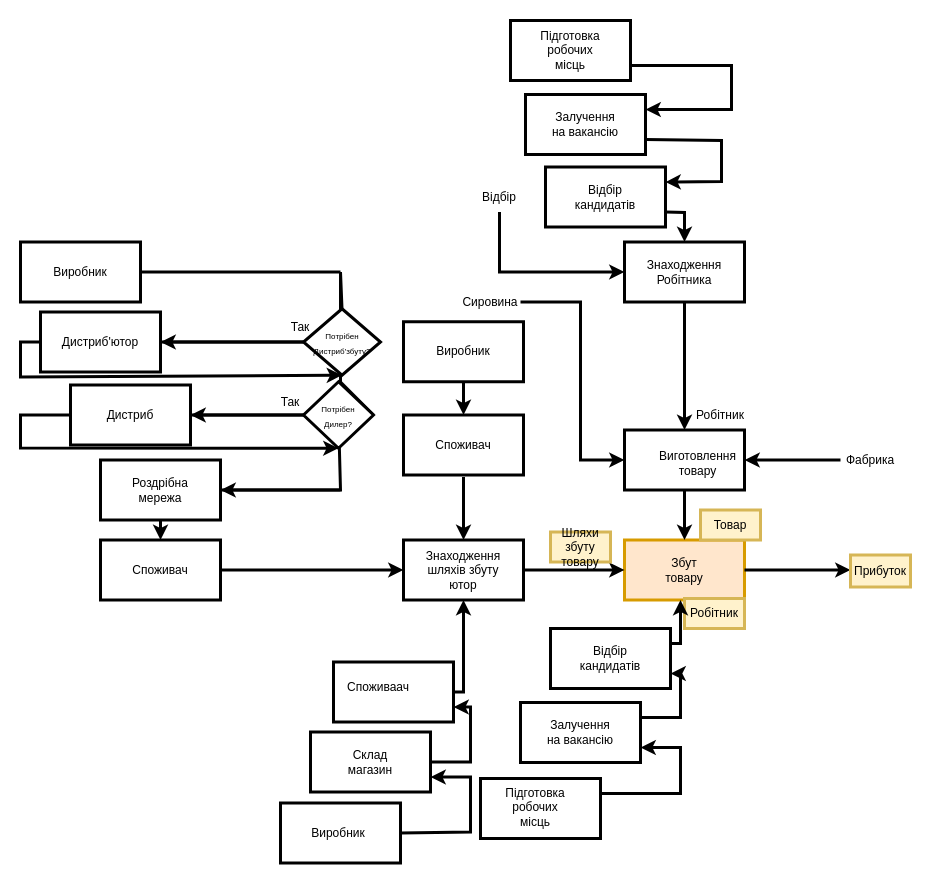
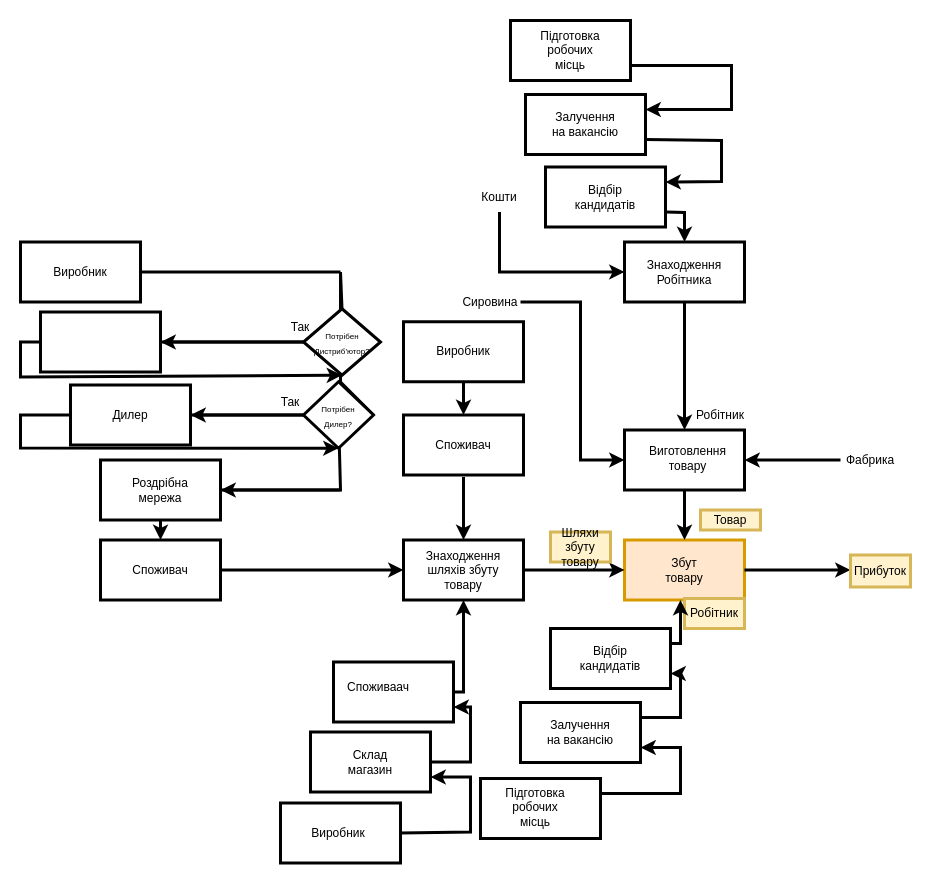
- <mxCell id="69" value="Відбір" style="text;html=1;strokeColor=none;fillColor=none;align=center;verticalAlign=middle;whiteSpace=wrap;rounded=0;strokeWidth=3;" vertex="1" parent="1"><mxGeometry x="469" y="181.5" width="60" height="30" as="geometry" /></mxCell>
+ <mxCell id="69" value="Кошти" style="text;html=1;strokeColor=none;fillColor=none;align=center;verticalAlign=middle;whiteSpace=wrap;rounded=0;strokeWidth=3;" vertex="1" parent="1"><mxGeometry x="469" y="181.5" width="60" height="30" as="geometry" /></mxCell>
- <mxCell id="29" value="Дистриб'ютор" style="text;html=1;strokeColor=none;fillColor=none;align=center;verticalAlign=middle;whiteSpace=wrap;rounded=0;strokeWidth=3;" vertex="1" parent="1"><mxGeometry x="70" y="326.5" width="60" height="30" as="geometry" /></mxCell>
- <mxCell id="42" value="&lt;font style=&quot;font-size: 8px;&quot;&gt;Потрібен Дистриб'збуту?&lt;/font&gt;" style="text;html=1;strokeColor=none;fillColor=none;align=center;verticalAlign=middle;whiteSpace=wrap;rounded=0;strokeWidth=3;" vertex="1" parent="1"><mxGeometry x="311.5" y="326.5" width="60" height="30" as="geometry" /></mxCell>
+ <mxCell id="42" value="&lt;font style=&quot;font-size: 8px;&quot;&gt;Потрібен Дистриб'ютор?&lt;/font&gt;" style="text;html=1;strokeColor=none;fillColor=none;align=center;verticalAlign=middle;whiteSpace=wrap;rounded=0;strokeWidth=3;" vertex="1" parent="1"><mxGeometry x="311.5" y="326.5" width="60" height="30" as="geometry" /></mxCell>
- <mxCell id="31" value="Дистриб" style="text;html=1;strokeColor=none;fillColor=none;align=center;verticalAlign=middle;whiteSpace=wrap;rounded=0;strokeWidth=3;" vertex="1" parent="1"><mxGeometry x="100" y="399.5" width="60" height="30" as="geometry" /></mxCell>
+ <mxCell id="31" value="Дилер" style="text;html=1;strokeColor=none;fillColor=none;align=center;verticalAlign=middle;whiteSpace=wrap;rounded=0;strokeWidth=3;" vertex="1" parent="1"><mxGeometry x="100" y="399.5" width="60" height="30" as="geometry" /></mxCell>
- <mxCell id="13" value="Виготовлення товару" style="text;html=1;strokeColor=none;fillColor=none;align=center;verticalAlign=middle;whiteSpace=wrap;rounded=0;strokeWidth=3;" vertex="1" parent="1"><mxGeometry x="665" y="449.5" width="65" height="27" as="geometry" /></mxCell>
+ <mxCell id="13" value="Виготовлення товару" style="text;html=1;strokeColor=none;fillColor=none;align=center;verticalAlign=middle;whiteSpace=wrap;rounded=0;strokeWidth=3;" vertex="1" parent="1"><mxGeometry x="655" y="444.5" width="65" height="27" as="geometry" /></mxCell>
- <mxCell id="7" value="Товар" style="text;html=1;strokeColor=#d6b656;fillColor=#fff2cc;align=center;verticalAlign=middle;whiteSpace=wrap;rounded=0;strokeWidth=3;" vertex="1" parent="1"><mxGeometry x="700" y="509.5" width="60" height="30" as="geometry" /></mxCell>
+ <mxCell id="7" value="Товар" style="text;html=1;strokeColor=#d6b656;fillColor=#fff2cc;align=center;verticalAlign=middle;whiteSpace=wrap;rounded=0;strokeWidth=3;" vertex="1" parent="1"><mxGeometry x="700" y="509.5" width="60" height="20" as="geometry" /></mxCell>
- <mxCell id="18" value="Знаходження шляхів збуту ютор" style="text;html=1;strokeColor=none;fillColor=none;align=center;verticalAlign=middle;whiteSpace=wrap;rounded=0;strokeWidth=3;" vertex="1" parent="1"><mxGeometry x="433" y="554.5" width="60" height="30" as="geometry" /></mxCell>
+ <mxCell id="18" value="Знаходження шляхів збуту товару" style="text;html=1;strokeColor=none;fillColor=none;align=center;verticalAlign=middle;whiteSpace=wrap;rounded=0;strokeWidth=3;" vertex="1" parent="1"><mxGeometry x="433" y="554.5" width="60" height="30" as="geometry" /></mxCell>
